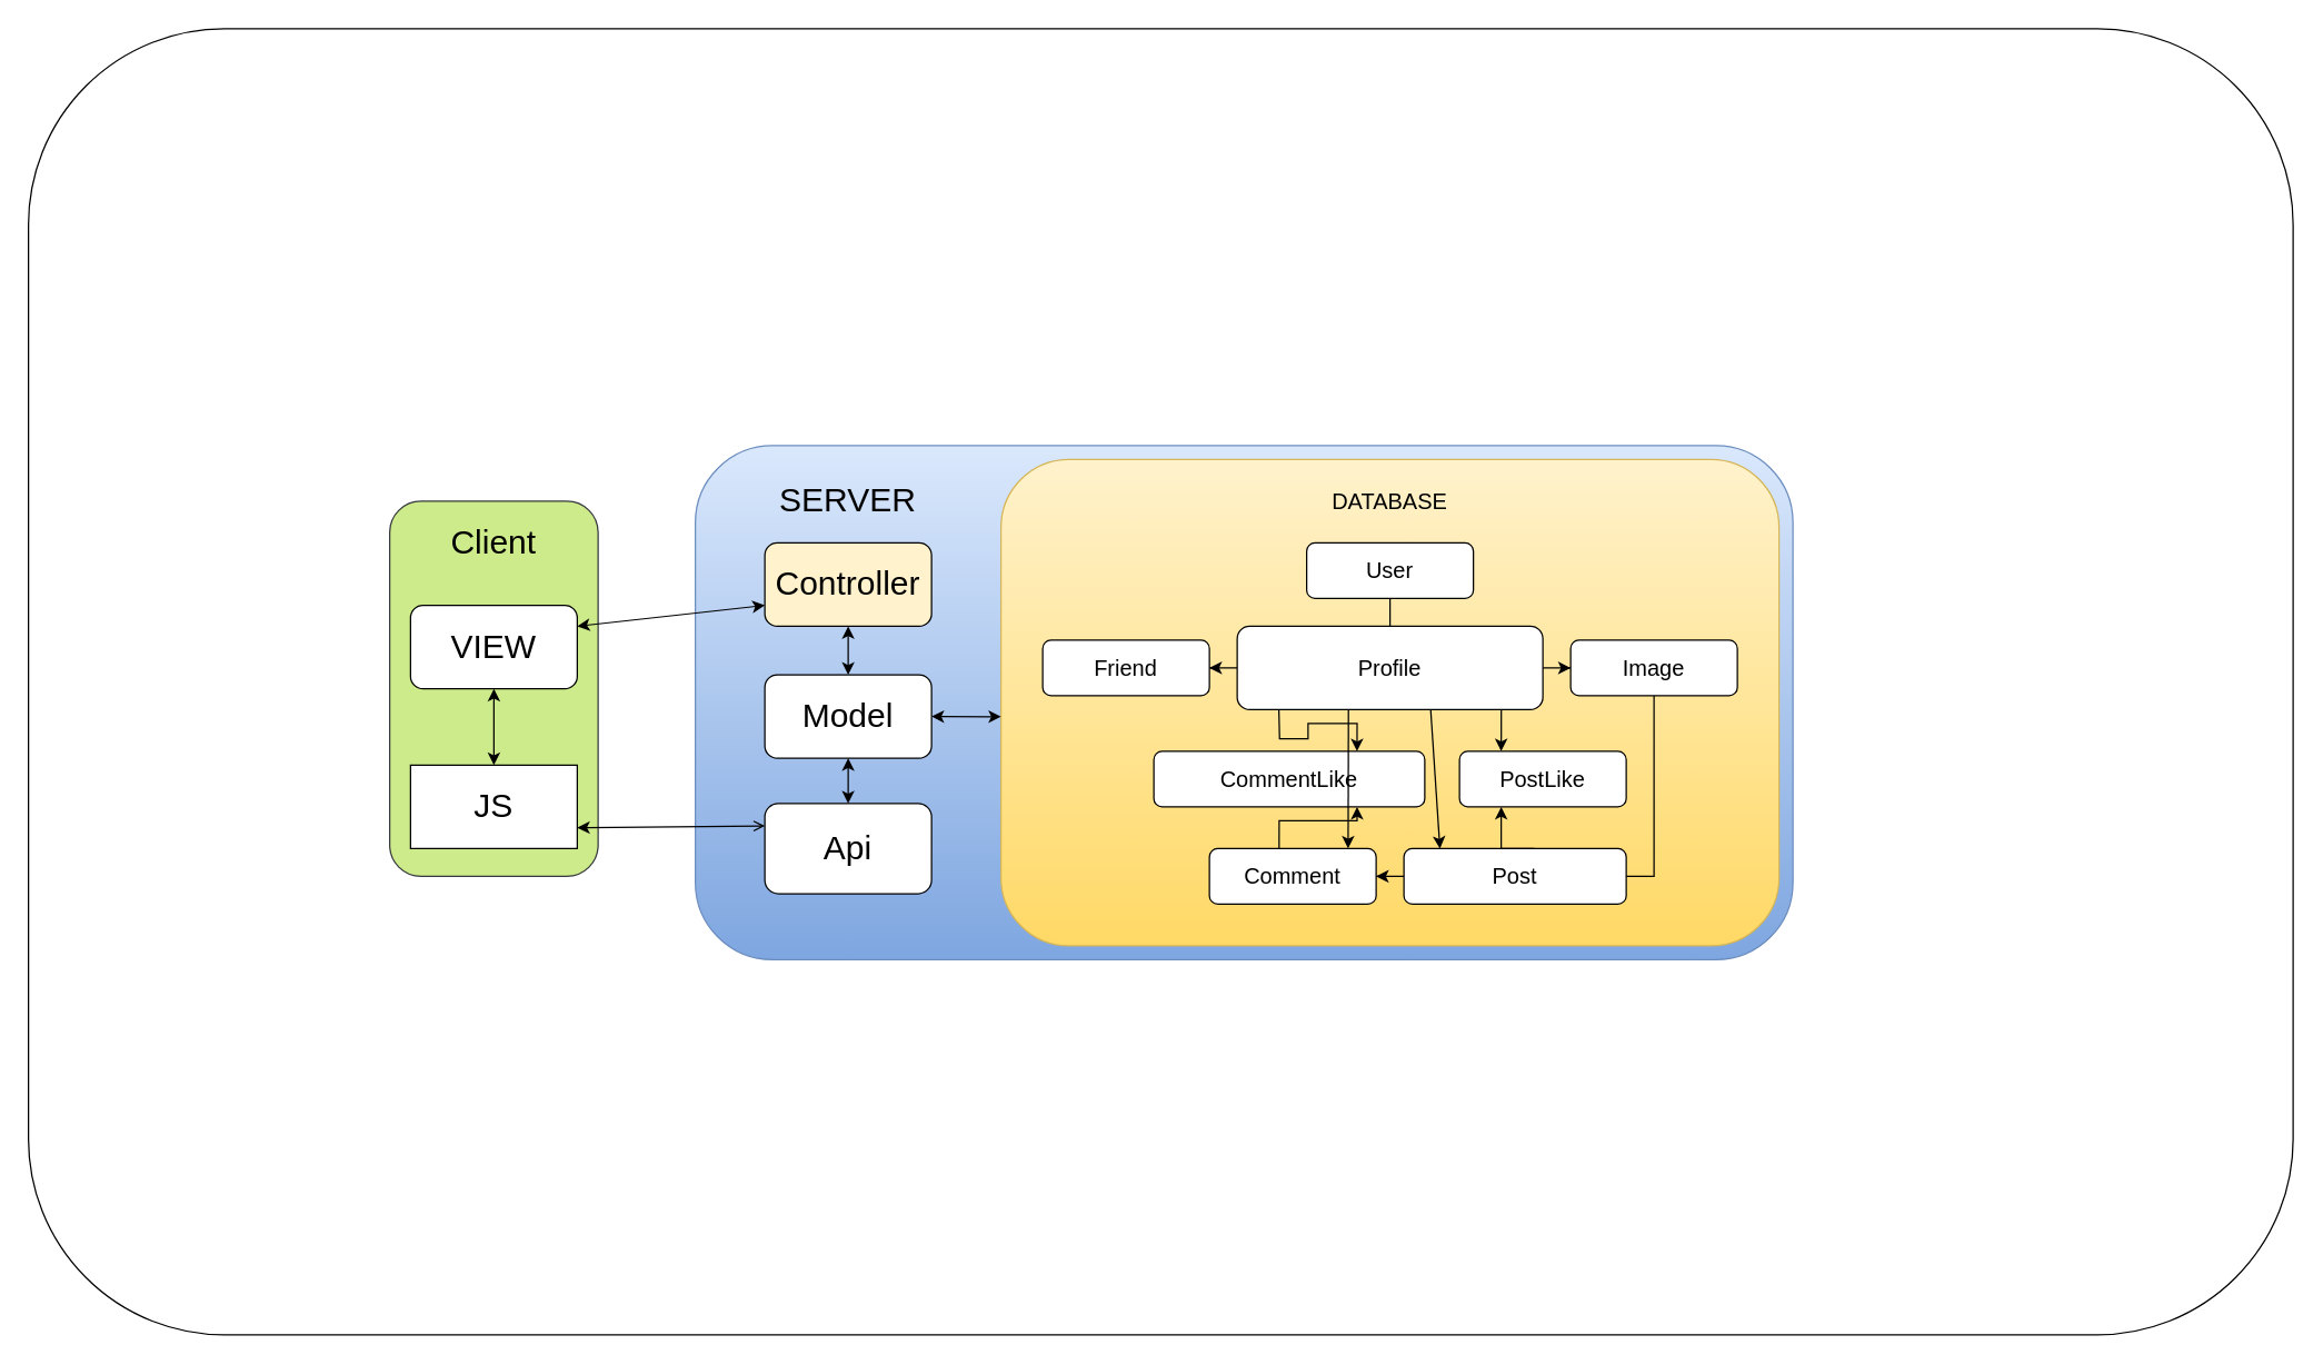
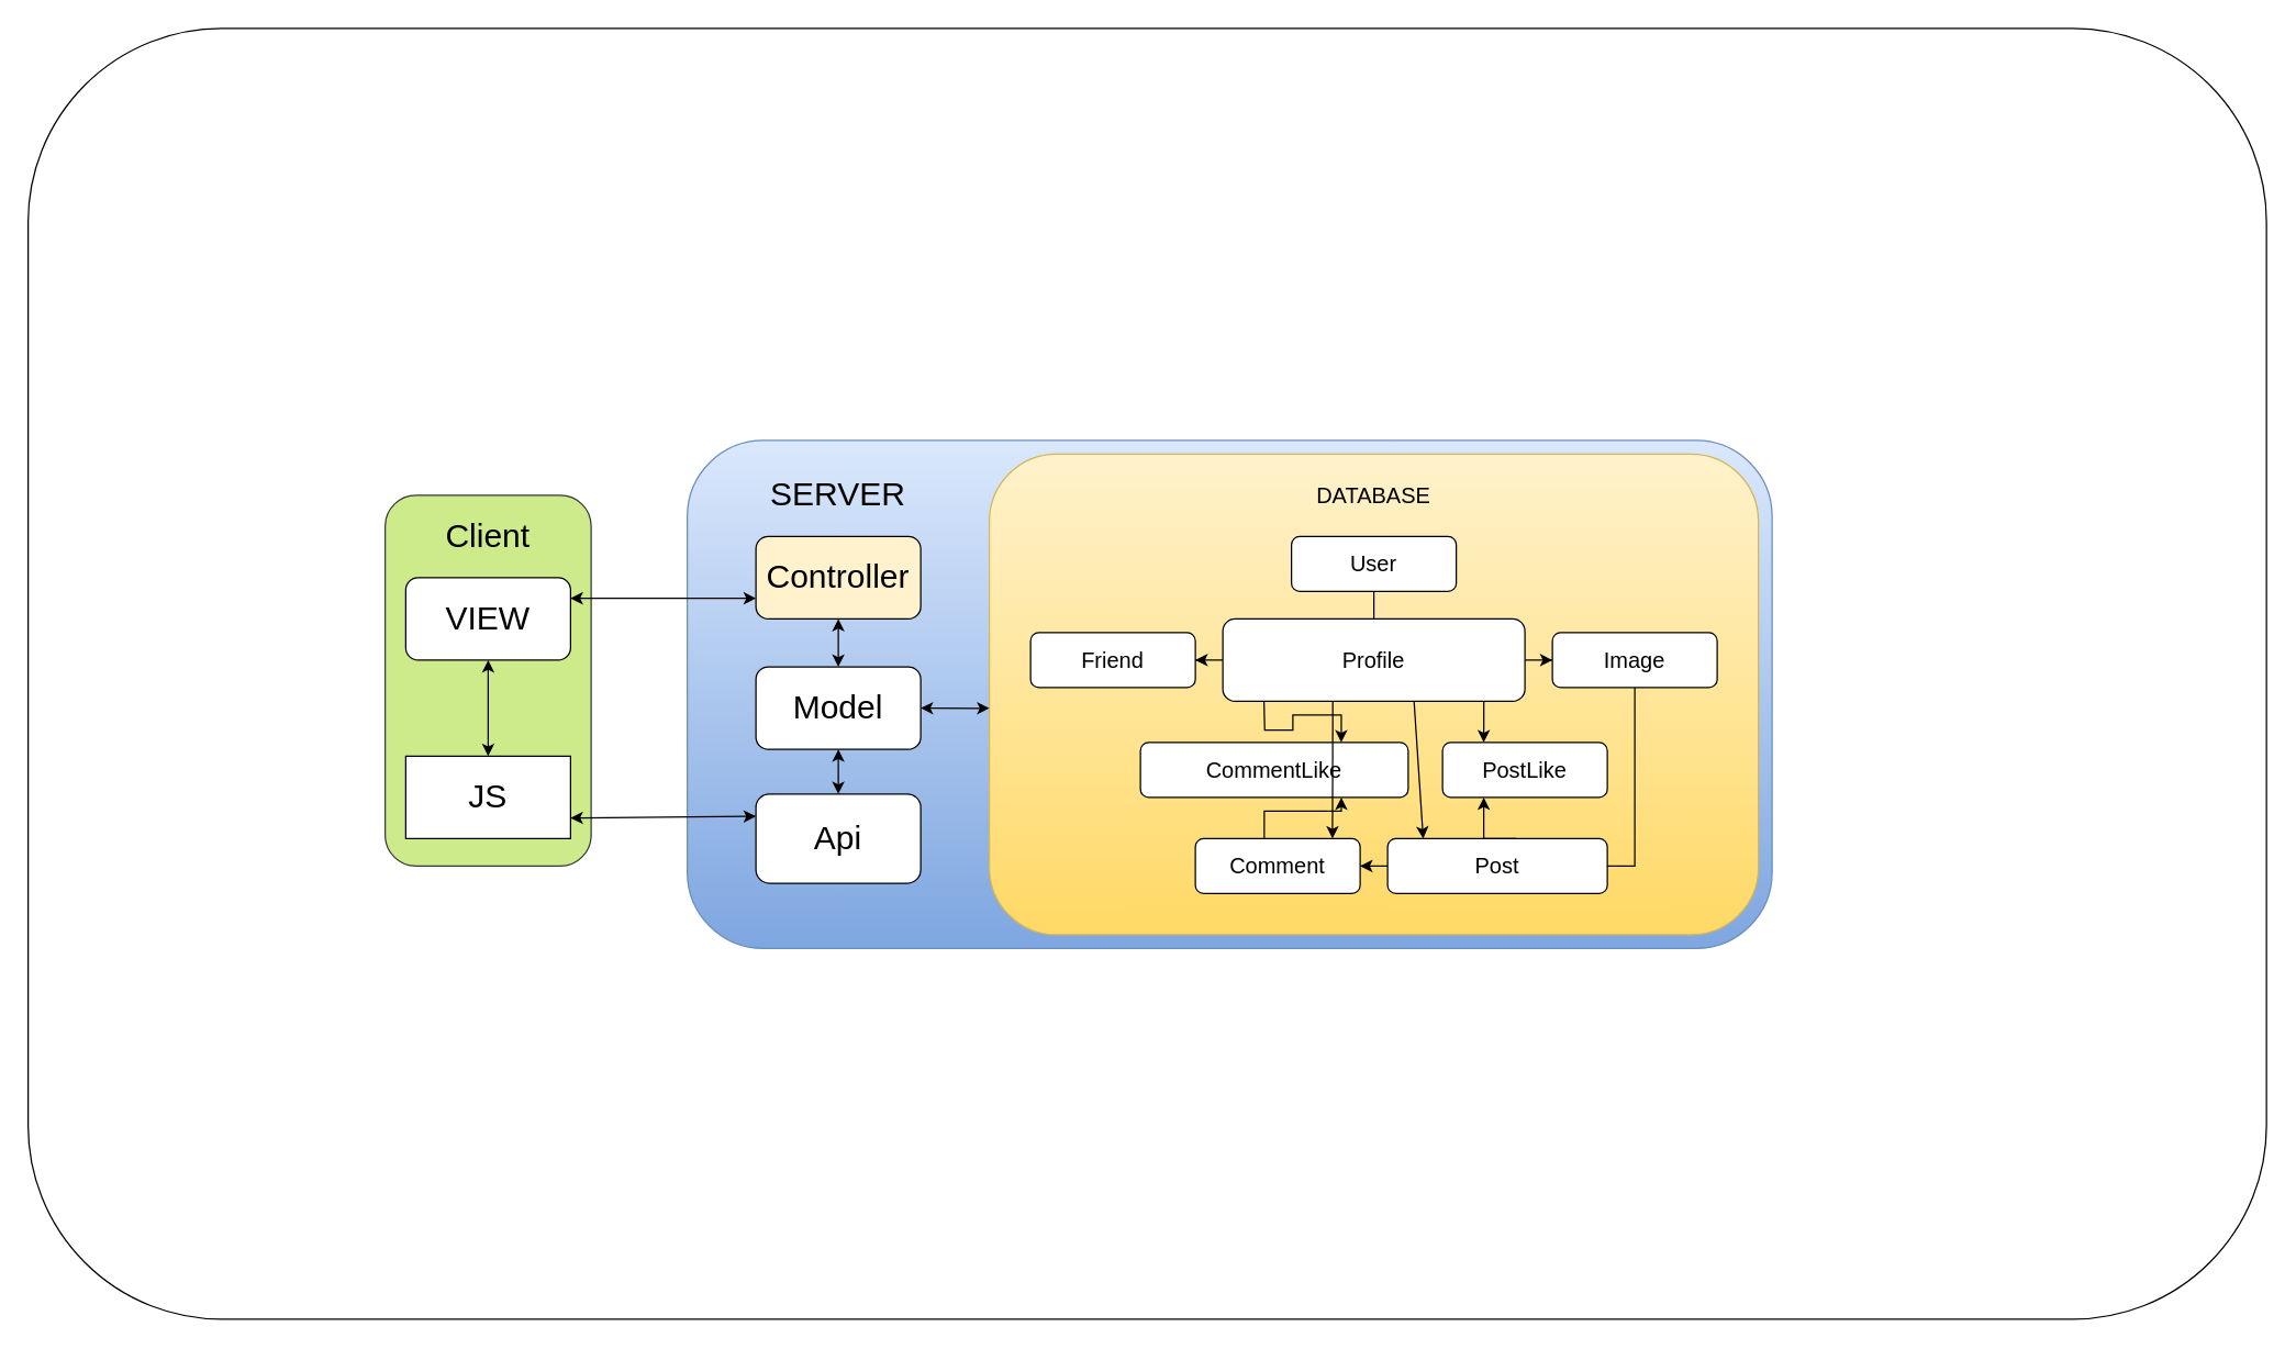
- <mxCell id="28" value="VIEW" style="rounded=1;whiteSpace=wrap;html=1;fontSize=24;" vertex="1" parent="1"><mxGeometry x="295" y="435" width="120" height="60" as="geometry" /></mxCell>
+ <mxCell id="28" value="VIEW" style="rounded=1;whiteSpace=wrap;html=1;fontSize=24;" vertex="1" parent="1"><mxGeometry x="295" y="420" width="120" height="60" as="geometry" /></mxCell>
- <mxCell id="37" value="" style="endArrow=open;startArrow=classic;html=1;strokeColor=#000000;fontSize=24;entryX=0;entryY=0.25;entryDx=0;entryDy=0;exitX=1;exitY=0.75;exitDx=0;exitDy=0;" edge="1" parent="1" source="30" target="26"><mxGeometry width="50" height="50" relative="1" as="geometry"><mxPoint x="290" y="760" as="sourcePoint" /><mxPoint x="340" y="710" as="targetPoint" /></mxGeometry></mxCell>
+ <mxCell id="37" value="" style="endArrow=classic;startArrow=classic;html=1;strokeColor=#000000;fontSize=24;entryX=0;entryY=0.25;entryDx=0;entryDy=0;exitX=1;exitY=0.75;exitDx=0;exitDy=0;" edge="1" parent="1" source="30" target="26"><mxGeometry width="50" height="50" relative="1" as="geometry"><mxPoint x="290" y="760" as="sourcePoint" /><mxPoint x="340" y="710" as="targetPoint" /></mxGeometry></mxCell>
